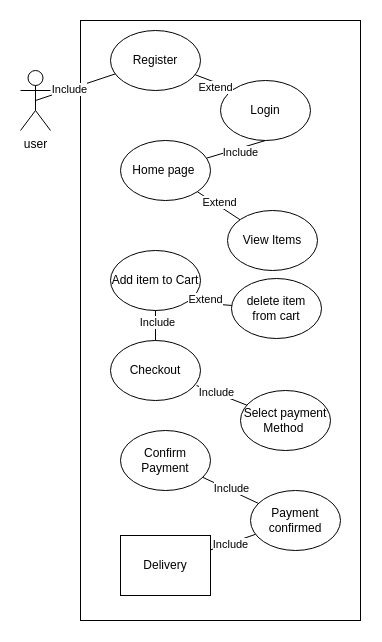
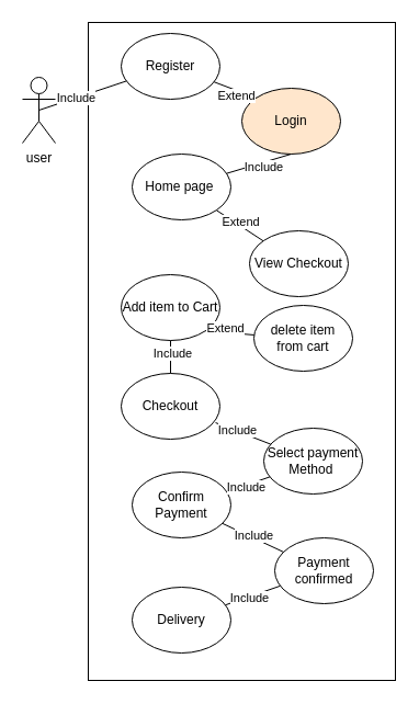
- <mxCell id="4" value="Login" style="ellipse;whiteSpace=wrap;html=1;" parent="1" vertex="1"><mxGeometry x="220" y="80" width="90" height="60" as="geometry" /></mxCell>
+ <mxCell id="4" value="Login" style="ellipse;whiteSpace=wrap;html=1;fillColor=#ffe6cc;" parent="1" vertex="1"><mxGeometry x="220" y="80" width="90" height="60" as="geometry" /></mxCell>
- <mxCell id="13" value="View Items" style="ellipse;whiteSpace=wrap;html=1;" parent="1" vertex="1"><mxGeometry x="227" y="210" width="90" height="60" as="geometry" /></mxCell>
+ <mxCell id="13" value="View Checkout" style="ellipse;whiteSpace=wrap;html=1;" parent="1" vertex="1"><mxGeometry x="227" y="210" width="90" height="60" as="geometry" /></mxCell>
+ <mxCell id="27" value="" style="endArrow=none;html=1;rounded=0;exitX=0.967;exitY=0.3;exitDx=0;exitDy=0;exitPerimeter=0;" parent="1" source="26" target="23" edge="1"><mxGeometry width="50" height="50" relative="1" as="geometry"><mxPoint x="230" y="450" as="sourcePoint" /><mxPoint x="280" y="400" as="targetPoint" /></mxGeometry></mxCell>
+ <mxCell id="28" value="Include" style="edgeLabel;html=1;align=center;verticalAlign=middle;resizable=0;points=[];" parent="27" vertex="1" connectable="0"><mxGeometry x="-0.143" y="-1" relative="1" as="geometry"><mxPoint as="offset" /></mxGeometry></mxCell>
- <mxCell id="32" value="Delivery" style="whiteSpace=wrap;html=1;rounded=0;" parent="1" vertex="1"><mxGeometry x="120" y="535" width="90" height="60" as="geometry" /></mxCell>
+ <mxCell id="32" value="Delivery" style="ellipse;whiteSpace=wrap;html=1;" parent="1" vertex="1"><mxGeometry x="120" y="535" width="90" height="60" as="geometry" /></mxCell>
